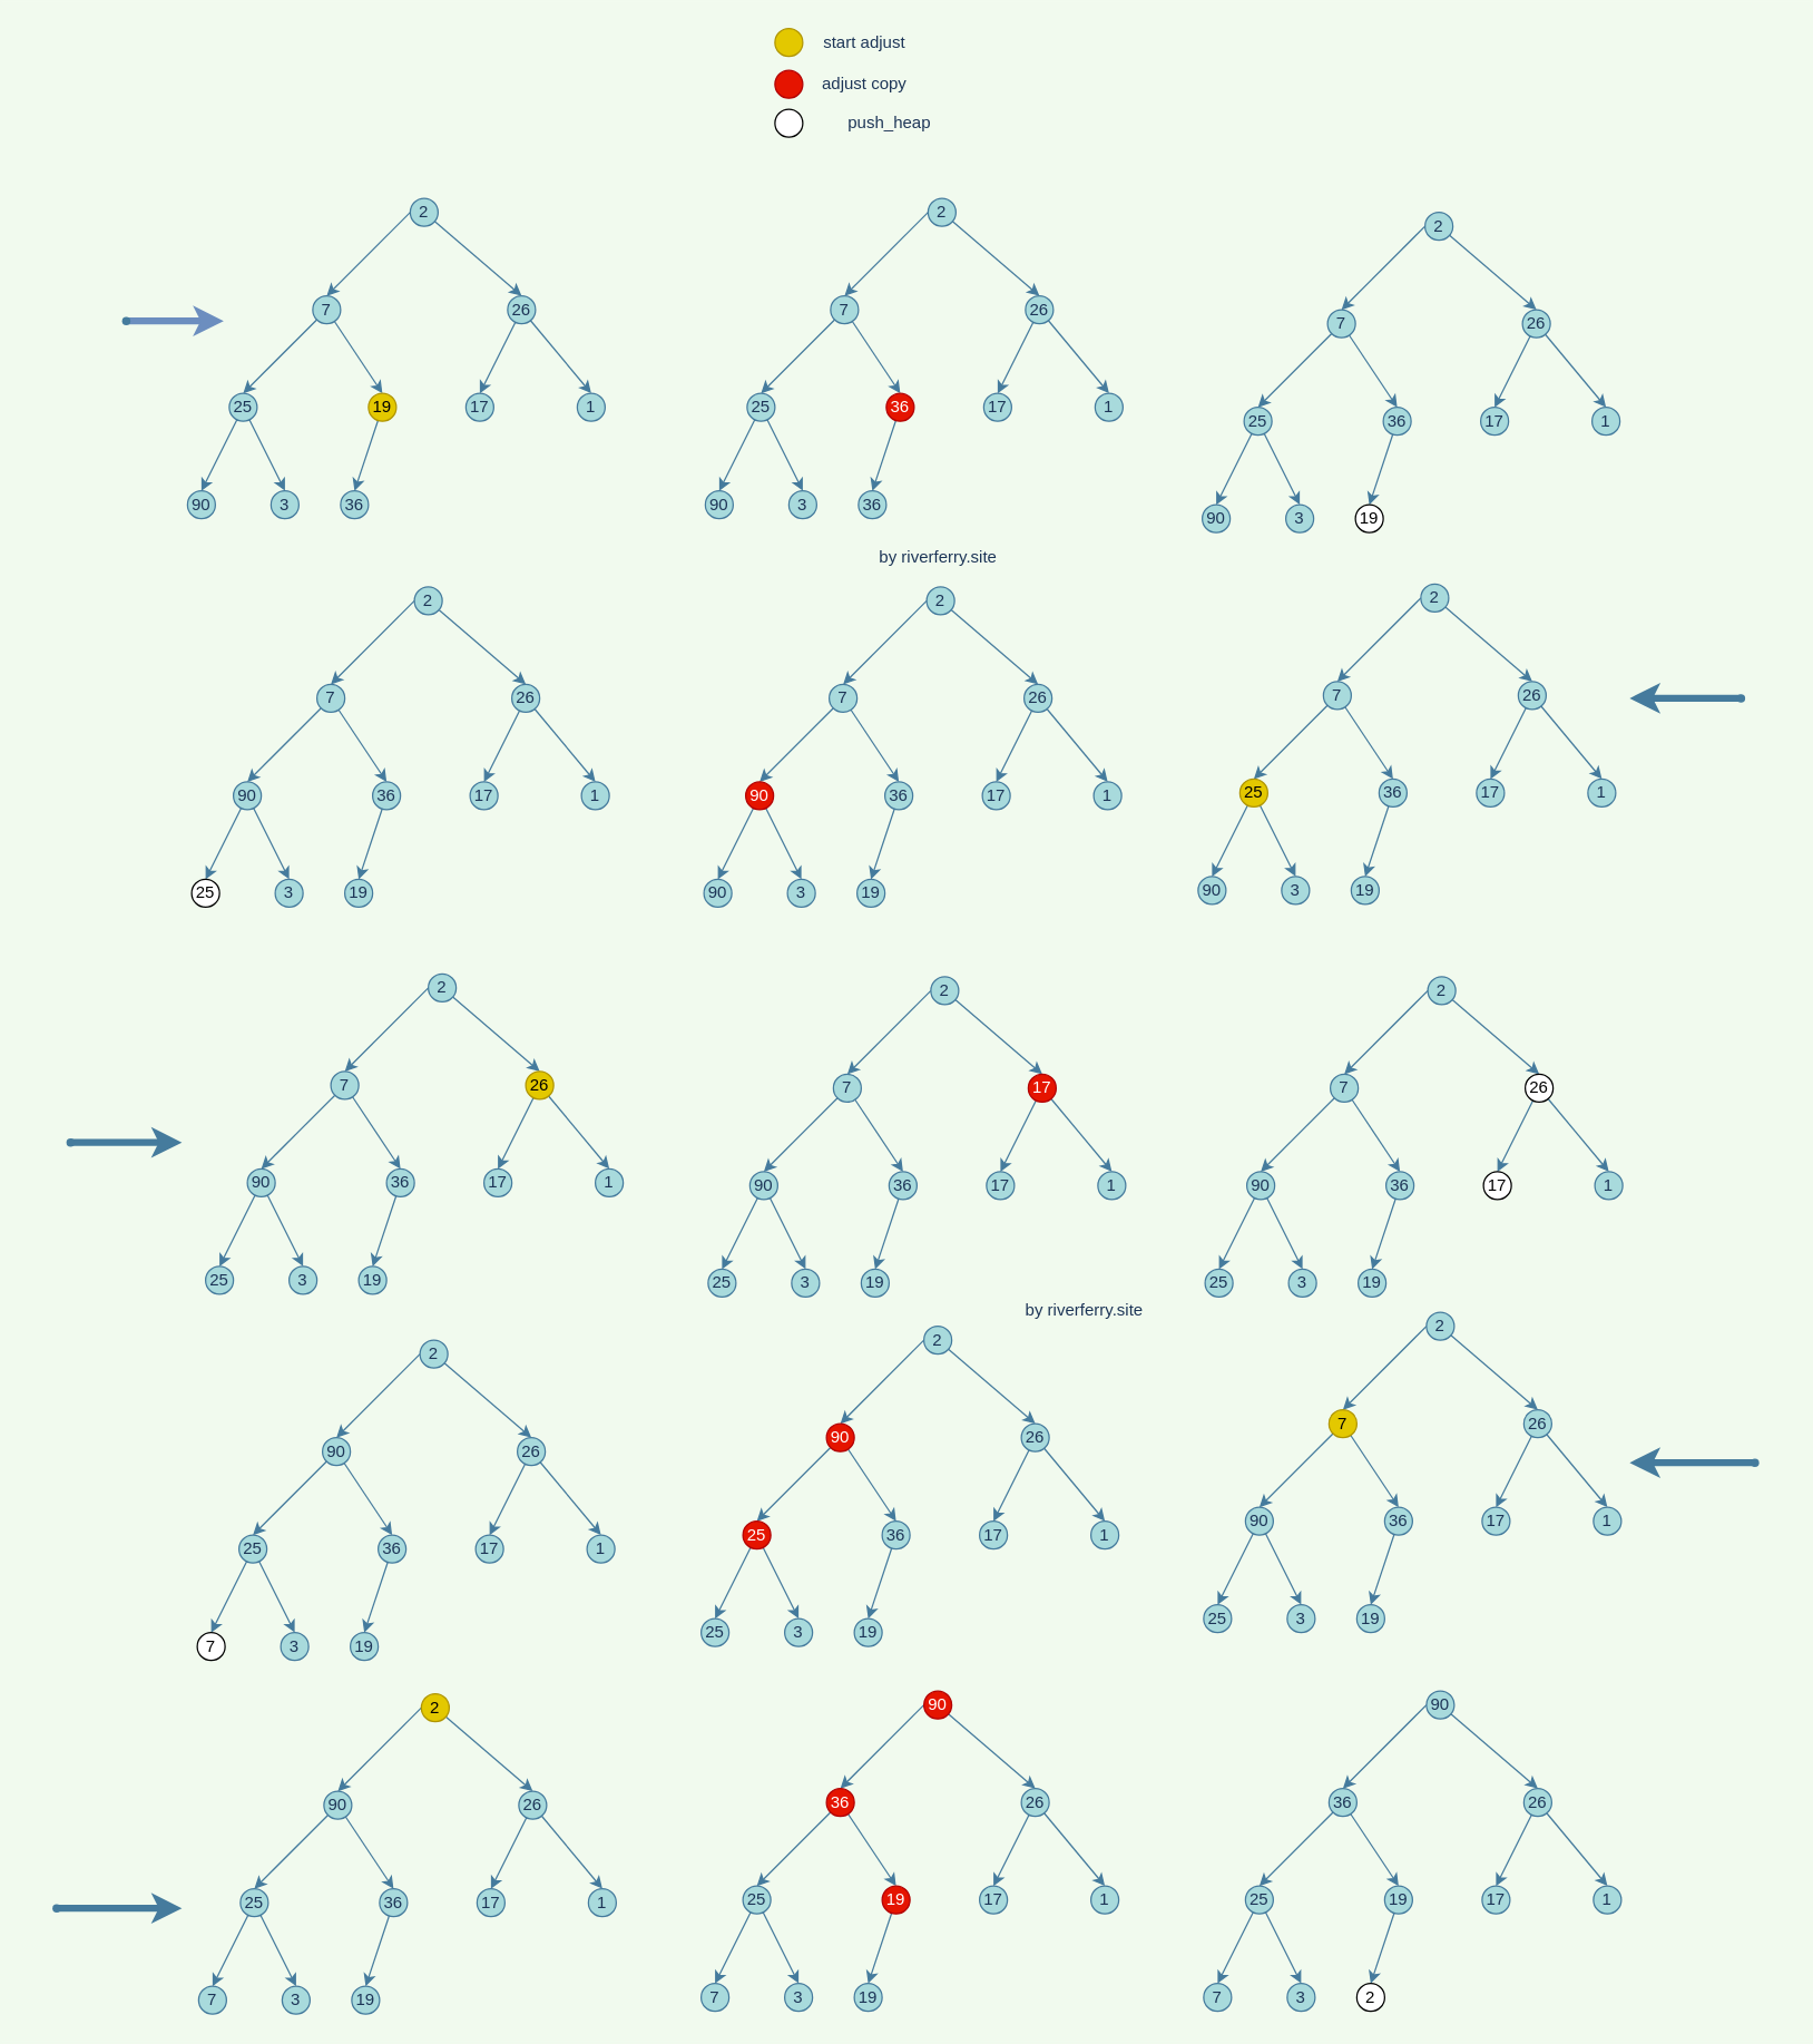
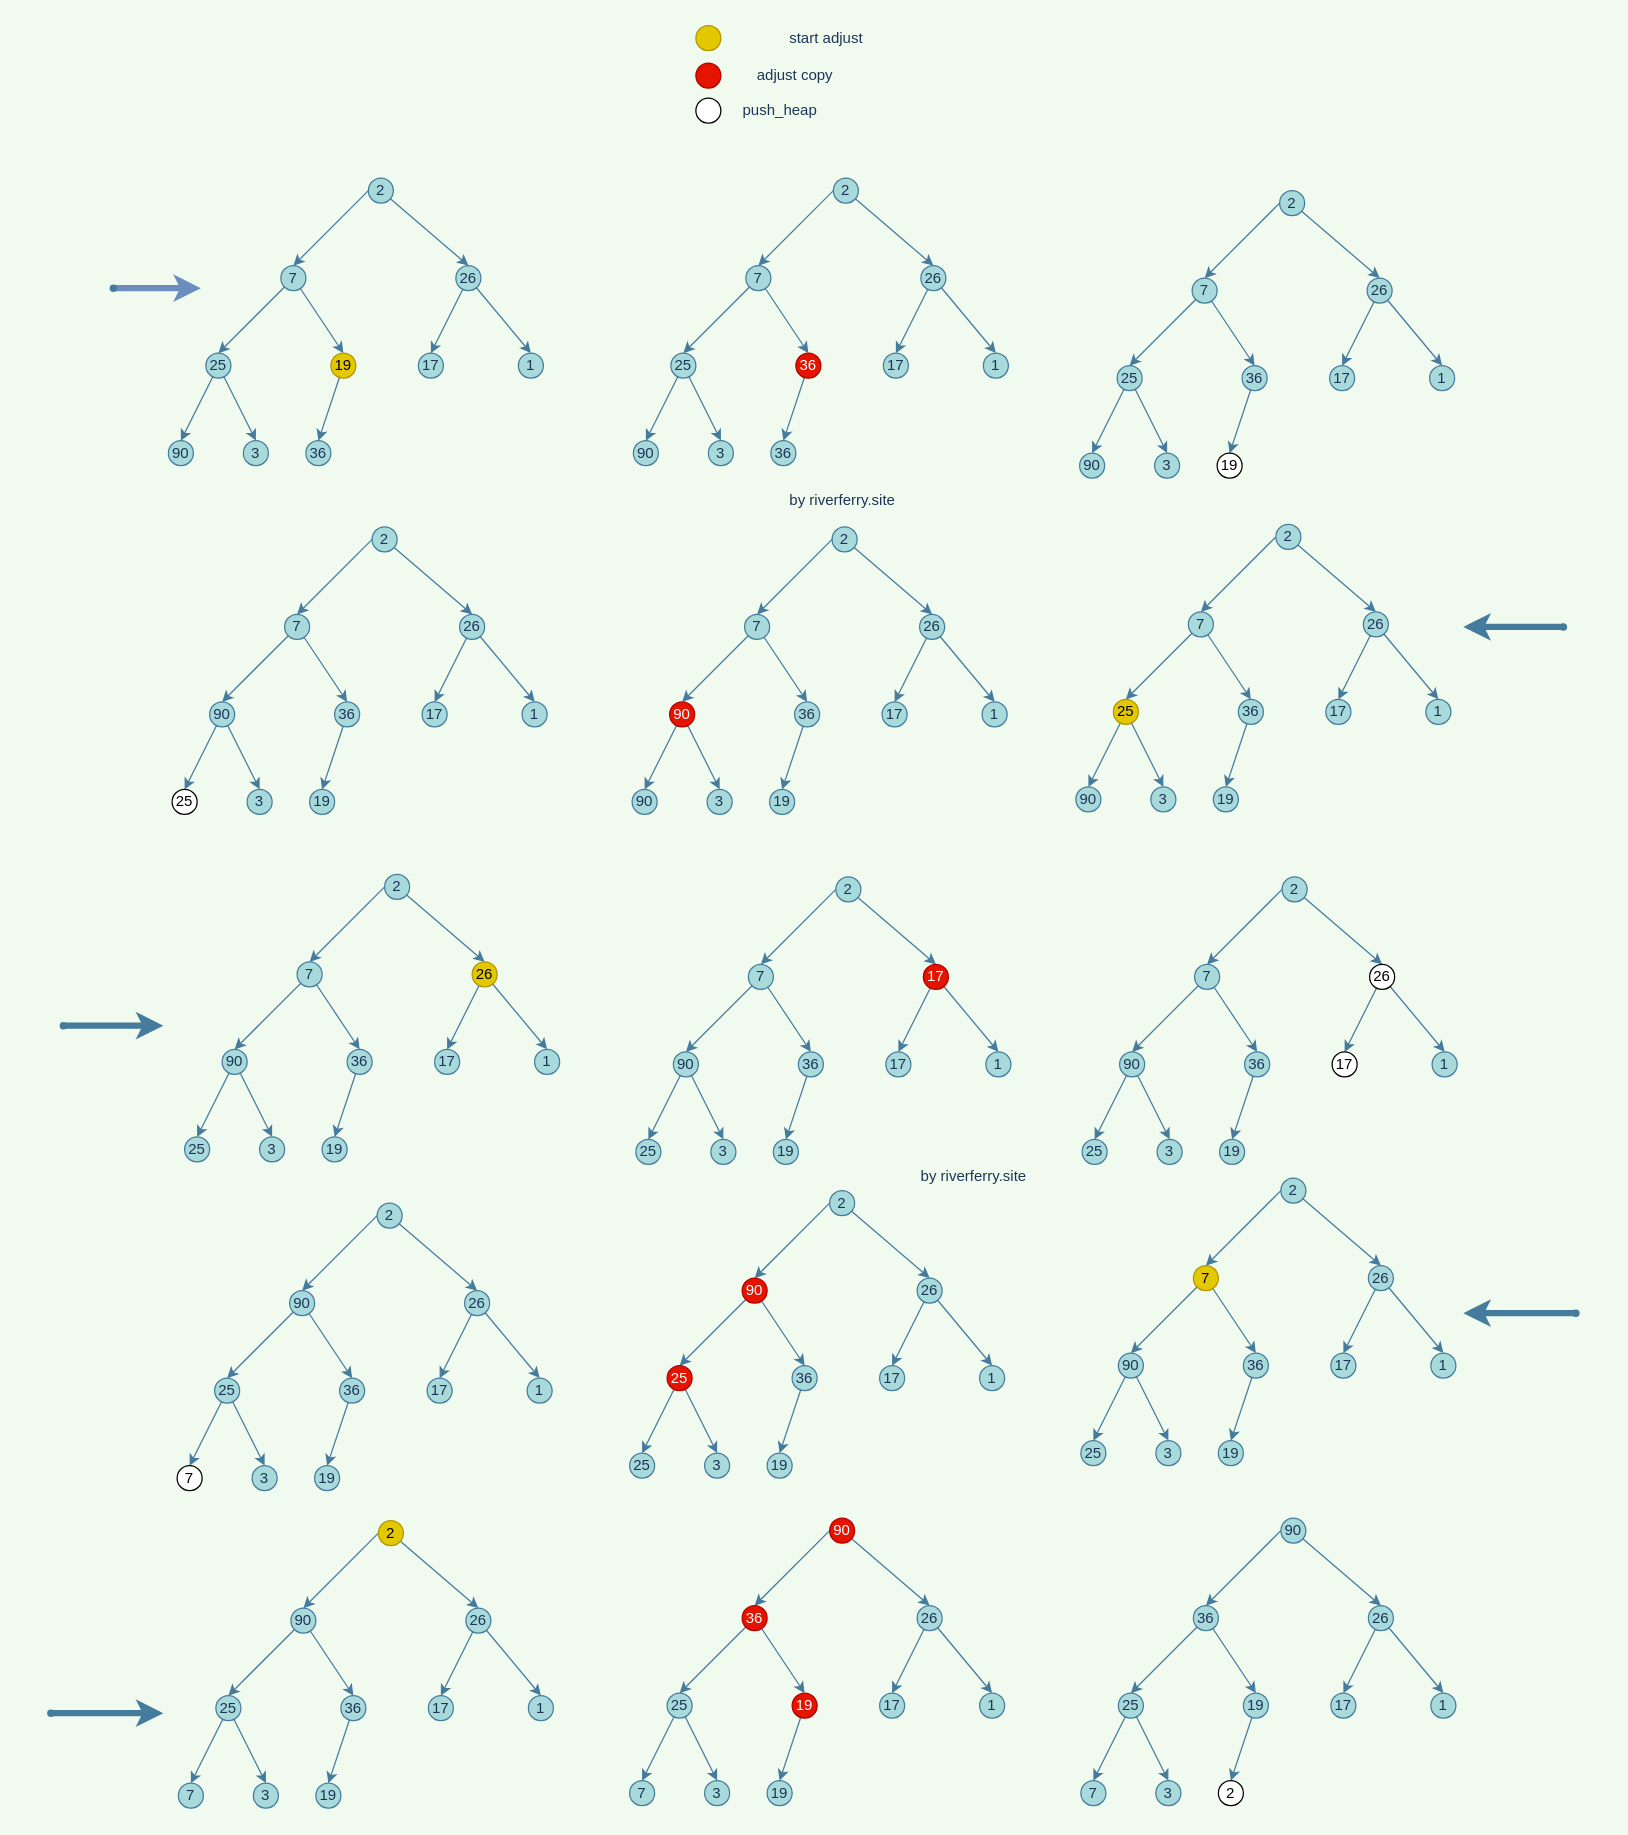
- <mxCell id="288" value="start adjust" style="text;html=1;align=center;verticalAlign=middle;resizable=0;points=[];autosize=1;strokeColor=none;fillColor=none;fontColor=#1D3557;" vertex="1" parent="1"><mxGeometry x="585" y="20" width="70" height="20" as="geometry" /></mxCell>
+ <mxCell id="288" value="start adjust" style="text;html=1;align=center;verticalAlign=middle;resizable=0;points=[];autosize=1;strokeColor=none;fillColor=none;fontColor=#1D3557;" vertex="1" parent="1"><mxGeometry x="625" y="20" width="70" height="20" as="geometry" /></mxCell>
- <mxCell id="290" value="adjust copy" style="text;html=1;align=center;verticalAlign=middle;resizable=0;points=[];autosize=1;strokeColor=none;fillColor=none;fontColor=#1D3557;" vertex="1" parent="1"><mxGeometry x="580" y="50" width="80" height="20" as="geometry" /></mxCell>
+ <mxCell id="290" value="adjust copy" style="text;html=1;align=center;verticalAlign=middle;resizable=0;points=[];autosize=1;strokeColor=none;fillColor=none;fontColor=#1D3557;" vertex="1" parent="1"><mxGeometry x="595" y="50" width="80" height="20" as="geometry" /></mxCell>
- <mxCell id="292" value="push_heap" style="text;html=1;align=center;verticalAlign=middle;resizable=0;points=[];autosize=1;strokeColor=none;fillColor=none;fontColor=#1D3557;" vertex="1" parent="1"><mxGeometry x="603" y="78" width="70" height="20" as="geometry" /></mxCell>
+ <mxCell id="292" value="push_heap" style="text;html=1;align=center;verticalAlign=middle;resizable=0;points=[];autosize=1;strokeColor=none;fillColor=none;fontColor=#1D3557;" vertex="1" parent="1"><mxGeometry x="588" y="78" width="70" height="20" as="geometry" /></mxCell>
